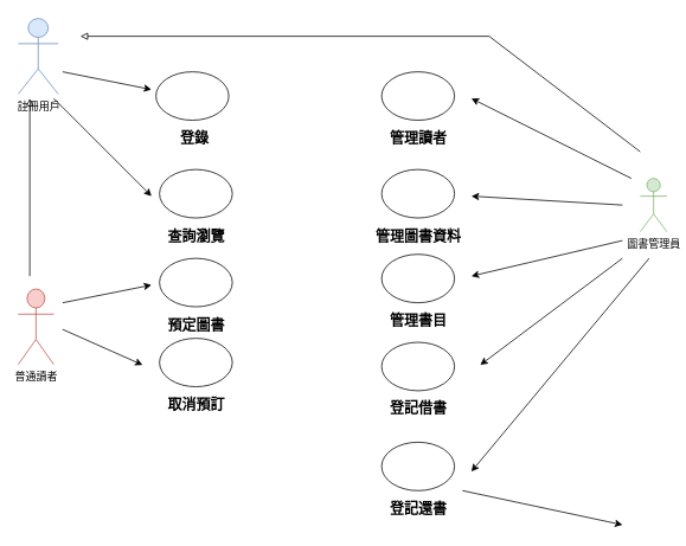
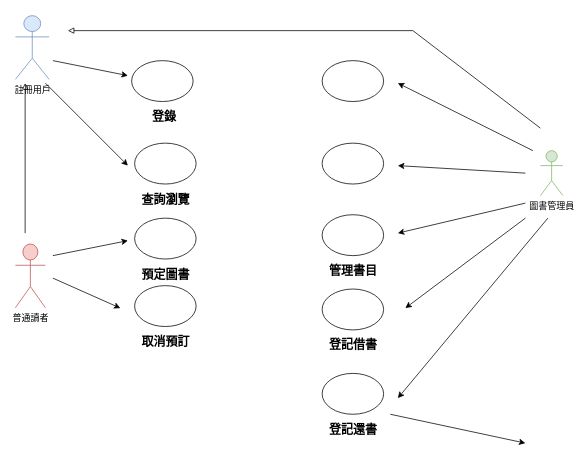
- <mxCell id="20" value="管理讀者" style="text;strokeColor=none;fillColor=none;html=1;fontSize=16;fontStyle=1;verticalAlign=middle;align=center;" vertex="1" parent="18"><mxGeometry y="54.54" width="100" height="40" as="geometry" /></mxCell>
- <mxCell id="23" value="管理圖書資料" style="text;strokeColor=none;fillColor=none;html=1;fontSize=16;fontStyle=1;verticalAlign=middle;align=center;" vertex="1" parent="21"><mxGeometry y="54.54" width="100" height="40" as="geometry" /></mxCell>
